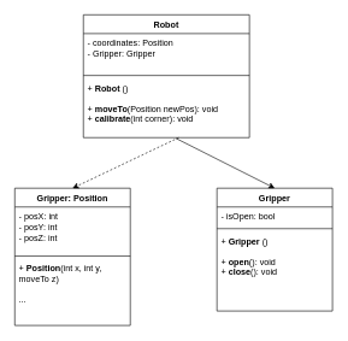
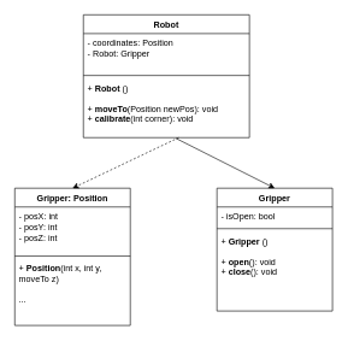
- <mxCell id="3" value="&lt;div&gt;- coordinates: Position&lt;/div&gt;- Gripper: Gripper" style="text;strokeColor=none;fillColor=none;align=left;verticalAlign=top;spacingLeft=4;spacingRight=4;overflow=hidden;rotatable=0;points=[[0,0.5],[1,0.5]];portConstraint=eastwest;whiteSpace=wrap;html=1;" vertex="1" parent="2"><mxGeometry y="26" width="230" height="54" as="geometry" /></mxCell>
+ <mxCell id="3" value="&lt;div&gt;- coordinates: Position&lt;/div&gt;- Robot: Gripper" style="text;strokeColor=none;fillColor=none;align=left;verticalAlign=top;spacingLeft=4;spacingRight=4;overflow=hidden;rotatable=0;points=[[0,0.5],[1,0.5]];portConstraint=eastwest;whiteSpace=wrap;html=1;" vertex="1" parent="2"><mxGeometry y="26" width="230" height="54" as="geometry" /></mxCell>
